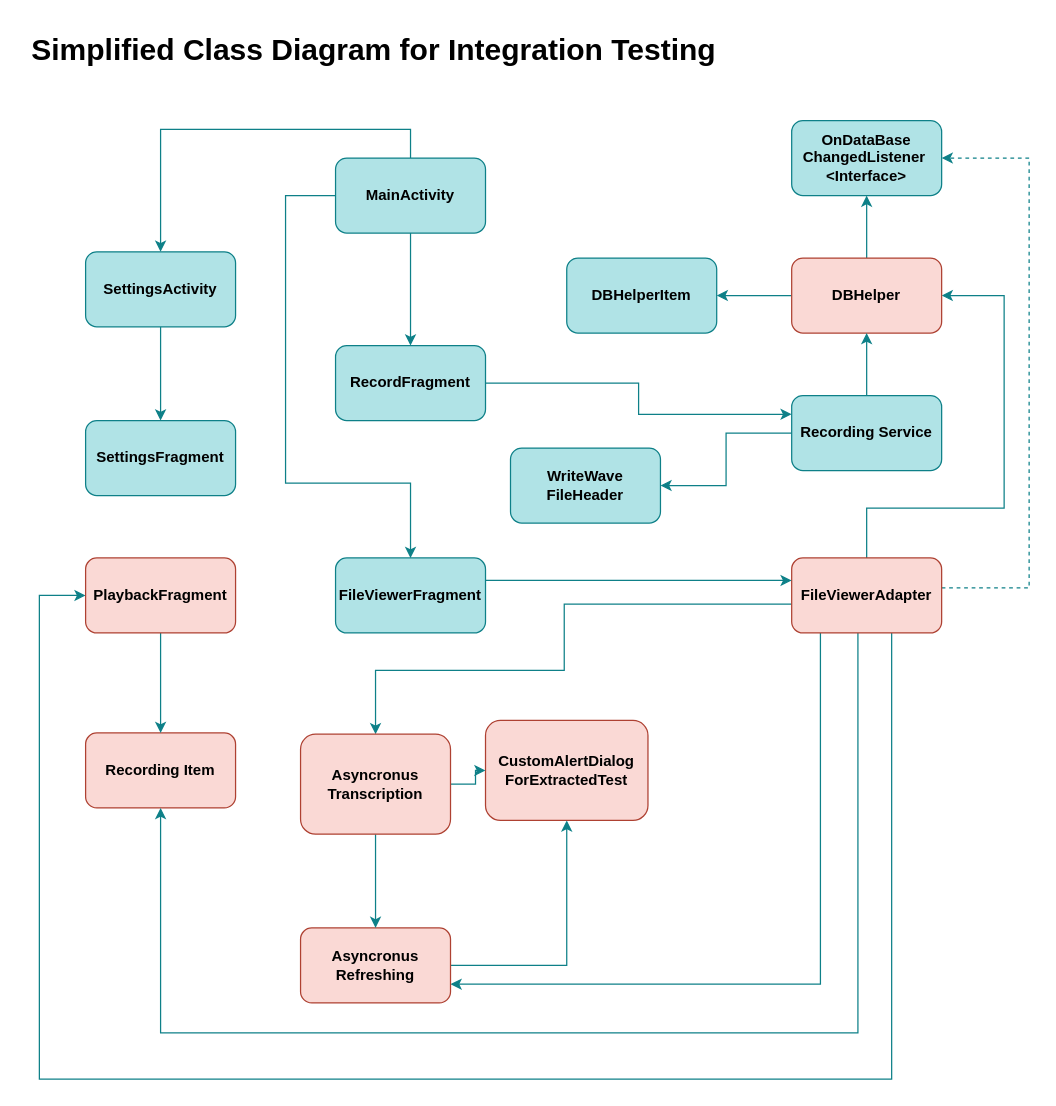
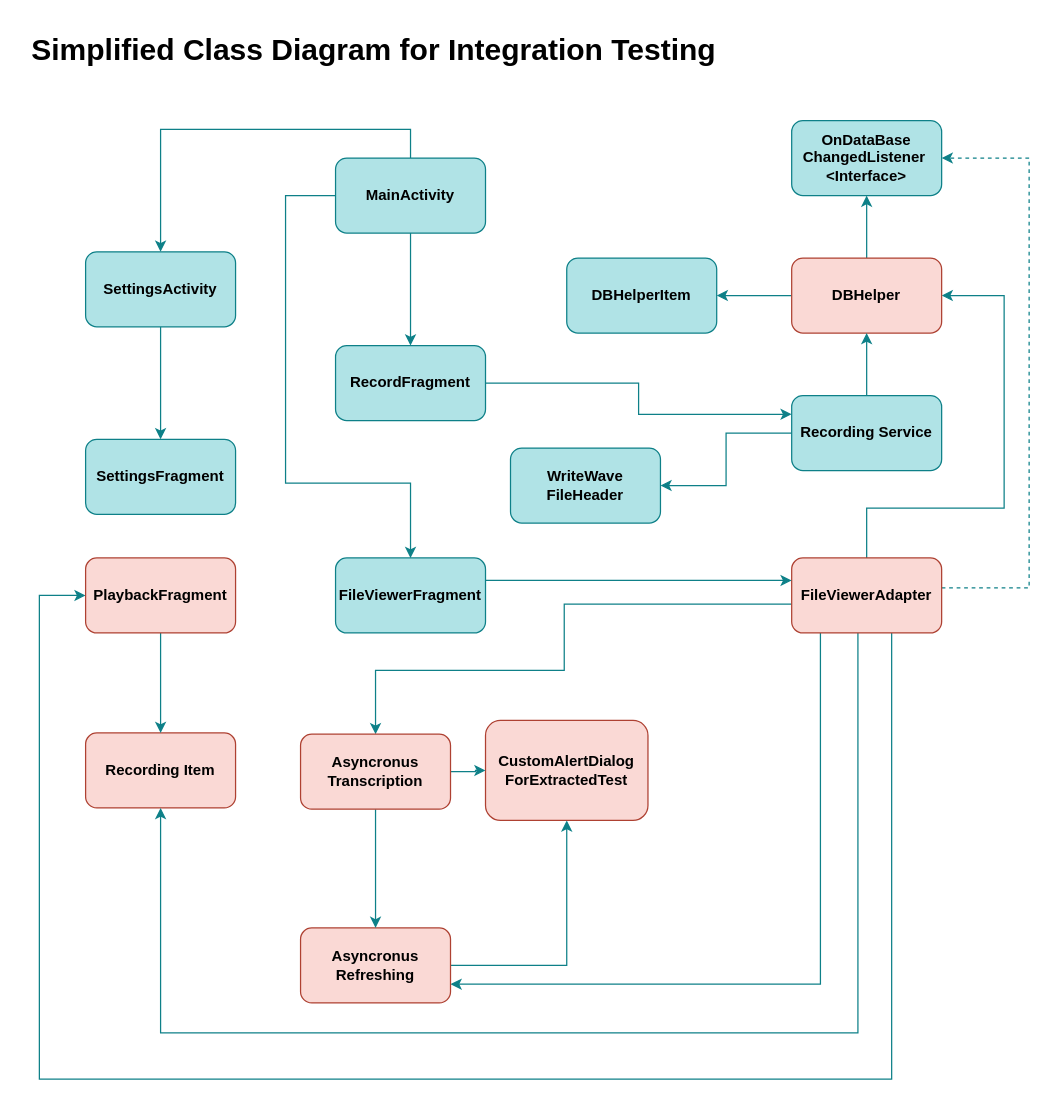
- <mxCell id="28" value="SettingsFragment" style="rounded=1;whiteSpace=wrap;html=1;fillColor=#b0e3e6;strokeColor=#0e8088;fontStyle=1;shadow=0;" parent="1" vertex="1"><mxGeometry x="68" y="336" width="120" height="60" as="geometry" /></mxCell>
+ <mxCell id="28" value="SettingsFragment" style="rounded=1;whiteSpace=wrap;html=1;fillColor=#b0e3e6;strokeColor=#0e8088;fontStyle=1;shadow=0;" parent="1" vertex="1"><mxGeometry x="68" y="351" width="120" height="60" as="geometry" /></mxCell>
- <mxCell id="37" value="Asyncronus&lt;br&gt;Transcription" style="rounded=1;whiteSpace=wrap;html=1;fillColor=#fad9d5;strokeColor=#ae4132;fontStyle=1;shadow=0;" vertex="1" parent="1"><mxGeometry x="240" y="587" width="120" height="80" as="geometry" /></mxCell>
+ <mxCell id="37" value="Asyncronus&lt;br&gt;Transcription" style="rounded=1;whiteSpace=wrap;html=1;fillColor=#fad9d5;strokeColor=#ae4132;fontStyle=1;shadow=0;" vertex="1" parent="1"><mxGeometry x="240" y="587" width="120" height="60" as="geometry" /></mxCell>
